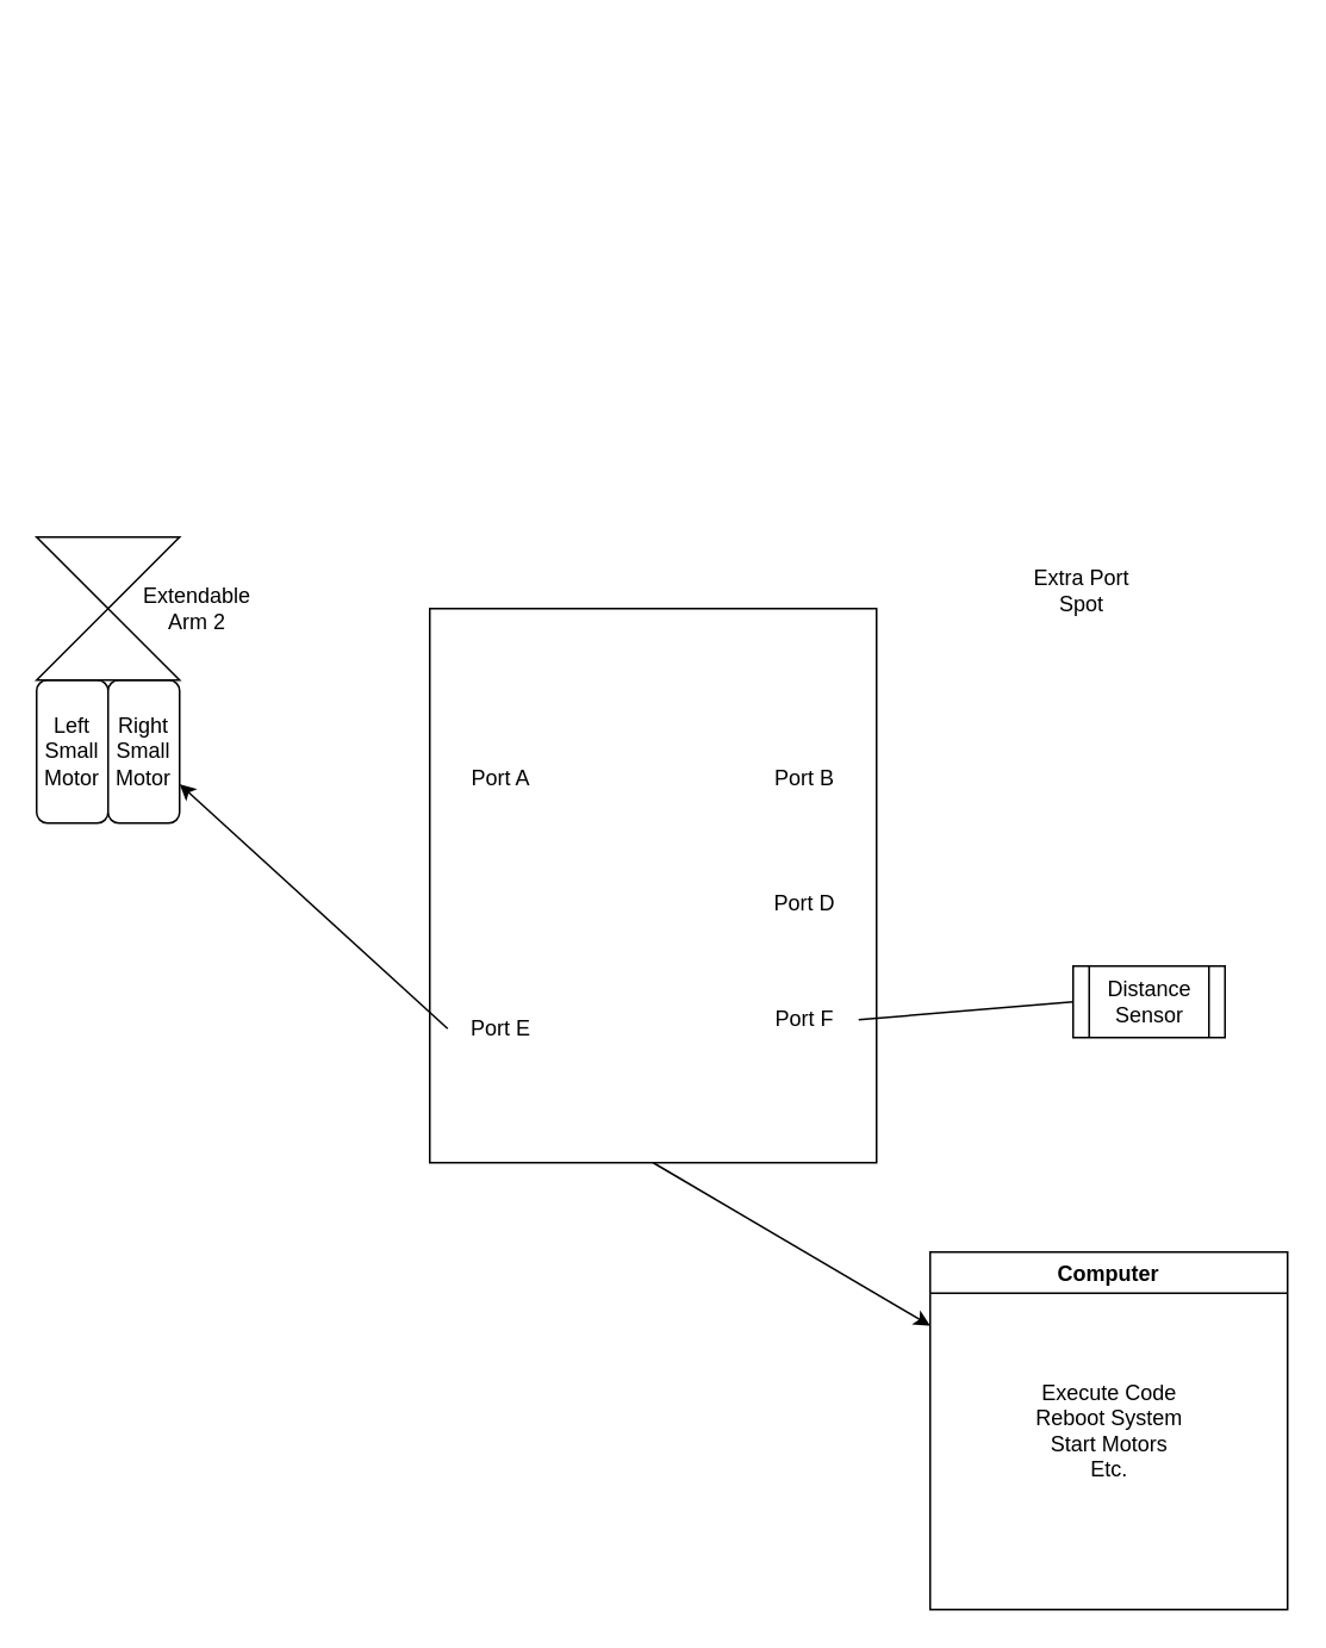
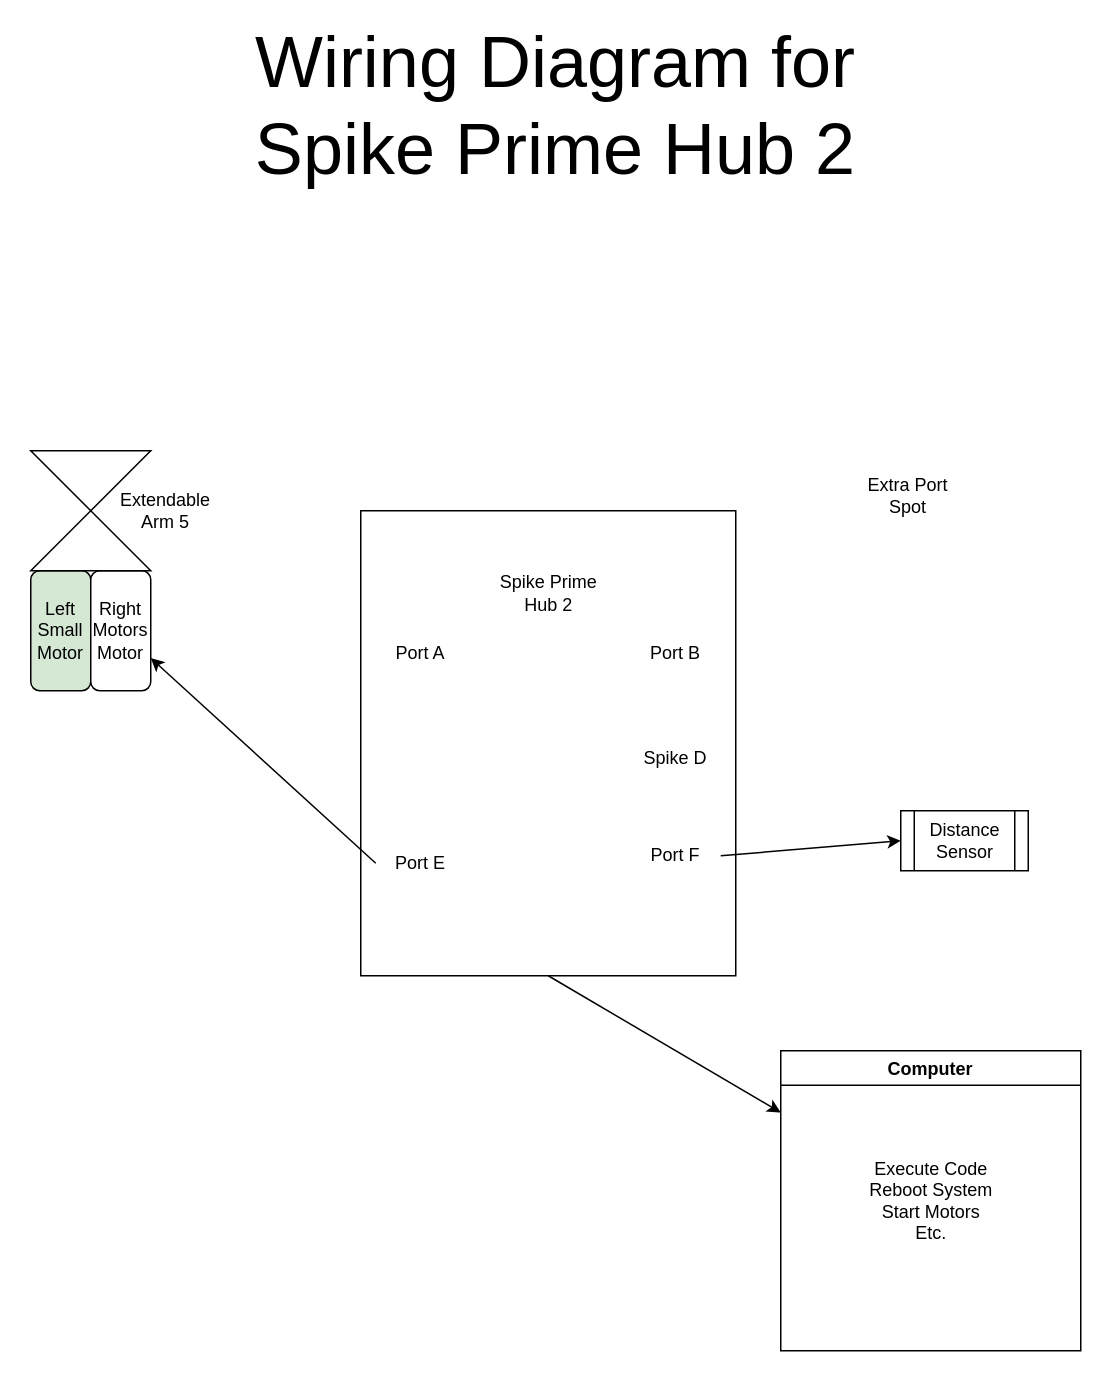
+ <mxCell id="16" value="&lt;font style=&quot;font-size: 48px&quot;&gt;Wiring Diagram for Spike Prime Hub 2&lt;/font&gt;" style="text;html=1;strokeColor=none;fillColor=none;align=center;verticalAlign=middle;whiteSpace=wrap;rounded=0;" parent="1" vertex="1"><mxGeometry x="160" y="20" width="420" height="100" as="geometry" /></mxCell>
- <mxCell id="13" value="Extendable Arm 2" style="text;html=1;strokeColor=none;fillColor=none;align=center;verticalAlign=middle;whiteSpace=wrap;rounded=0;" parent="1" vertex="1"><mxGeometry x="80" y="325" width="60" height="30" as="geometry" /></mxCell>
+ <mxCell id="13" value="Extendable Arm 5" style="text;html=1;strokeColor=none;fillColor=none;align=center;verticalAlign=middle;whiteSpace=wrap;rounded=0;" parent="1" vertex="1"><mxGeometry x="80" y="325" width="60" height="30" as="geometry" /></mxCell>
+ <mxCell id="3" value="Spike Prime Hub 2" style="text;html=1;strokeColor=none;fillColor=none;align=center;verticalAlign=middle;whiteSpace=wrap;rounded=0;" parent="1" vertex="1"><mxGeometry x="323" y="380" width="85" height="30" as="geometry" /></mxCell>
- <mxCell id="9" value="Left Small Motor" style="rounded=1;whiteSpace=wrap;html=1;" parent="1" vertex="1"><mxGeometry x="20" y="380" width="40" height="80" as="geometry" /></mxCell>
+ <mxCell id="9" value="Left Small Motor" style="rounded=1;whiteSpace=wrap;html=1;fillColor=#d5e8d4;" parent="1" vertex="1"><mxGeometry x="20" y="380" width="40" height="80" as="geometry" /></mxCell>
- <mxCell id="10" value="Right Small Motor" style="rounded=1;whiteSpace=wrap;html=1;" parent="1" vertex="1"><mxGeometry x="60" y="380" width="40" height="80" as="geometry" /></mxCell>
+ <mxCell id="10" value="Right Motors Motor" style="rounded=1;whiteSpace=wrap;html=1;" parent="1" vertex="1"><mxGeometry x="60" y="380" width="40" height="80" as="geometry" /></mxCell>
- <mxCell id="7" value="Port D" style="text;html=1;strokeColor=none;fillColor=none;align=center;verticalAlign=middle;whiteSpace=wrap;rounded=0;" parent="1" vertex="1"><mxGeometry x="420" y="490" width="60" height="30" as="geometry" /></mxCell>
+ <mxCell id="7" value="Spike D" style="text;html=1;strokeColor=none;fillColor=none;align=center;verticalAlign=middle;whiteSpace=wrap;rounded=0;" parent="1" vertex="1"><mxGeometry x="420" y="490" width="60" height="30" as="geometry" /></mxCell>
- <mxCell id="15" value="" style="endArrow=none;html=1;rounded=0;exitX=1;exitY=0.5;exitDx=0;exitDy=0;entryX=0;entryY=0.5;entryDx=0;entryDy=0;" parent="1" source="8" target="14" edge="1"><mxGeometry width="50" height="50" relative="1" as="geometry"><mxPoint x="400" y="480" as="sourcePoint" /><mxPoint x="450" y="430" as="targetPoint" /></mxGeometry></mxCell>
+ <mxCell id="15" value="" style="endArrow=classic;html=1;rounded=0;exitX=1;exitY=0.5;exitDx=0;exitDy=0;entryX=0;entryY=0.5;entryDx=0;entryDy=0;" parent="1" source="8" target="14" edge="1"><mxGeometry width="50" height="50" relative="1" as="geometry"><mxPoint x="400" y="480" as="sourcePoint" /><mxPoint x="450" y="430" as="targetPoint" /></mxGeometry></mxCell>
